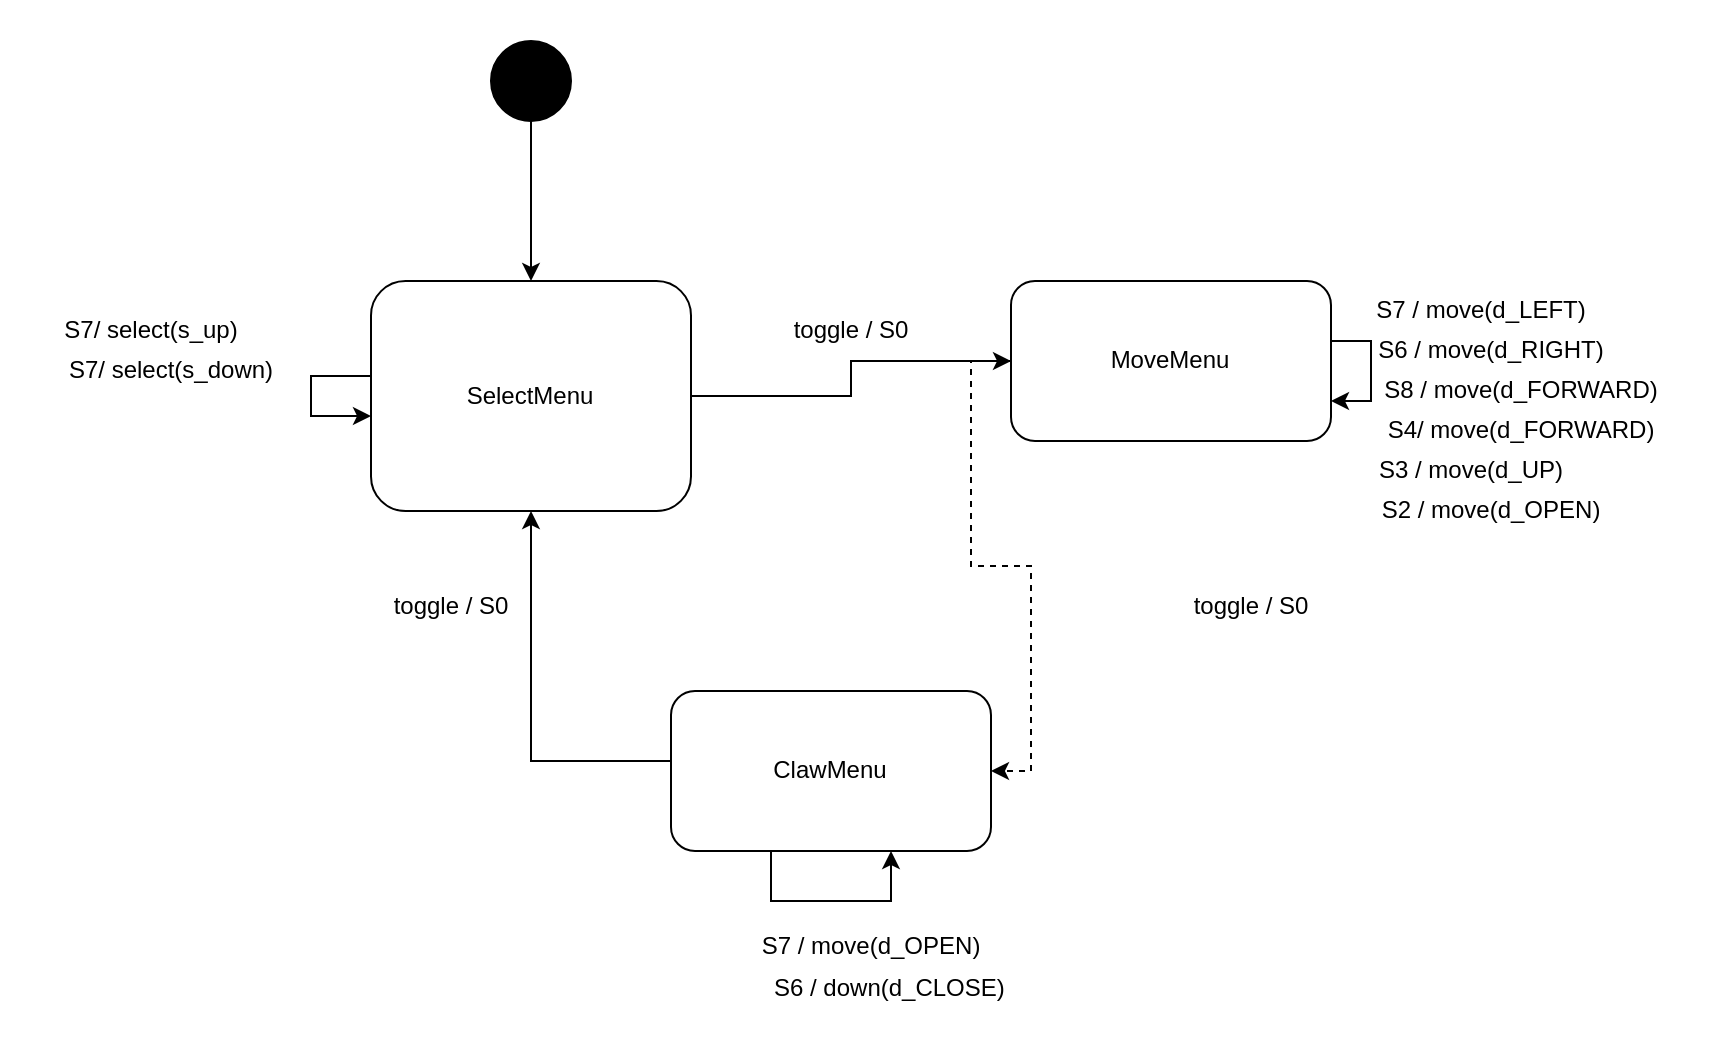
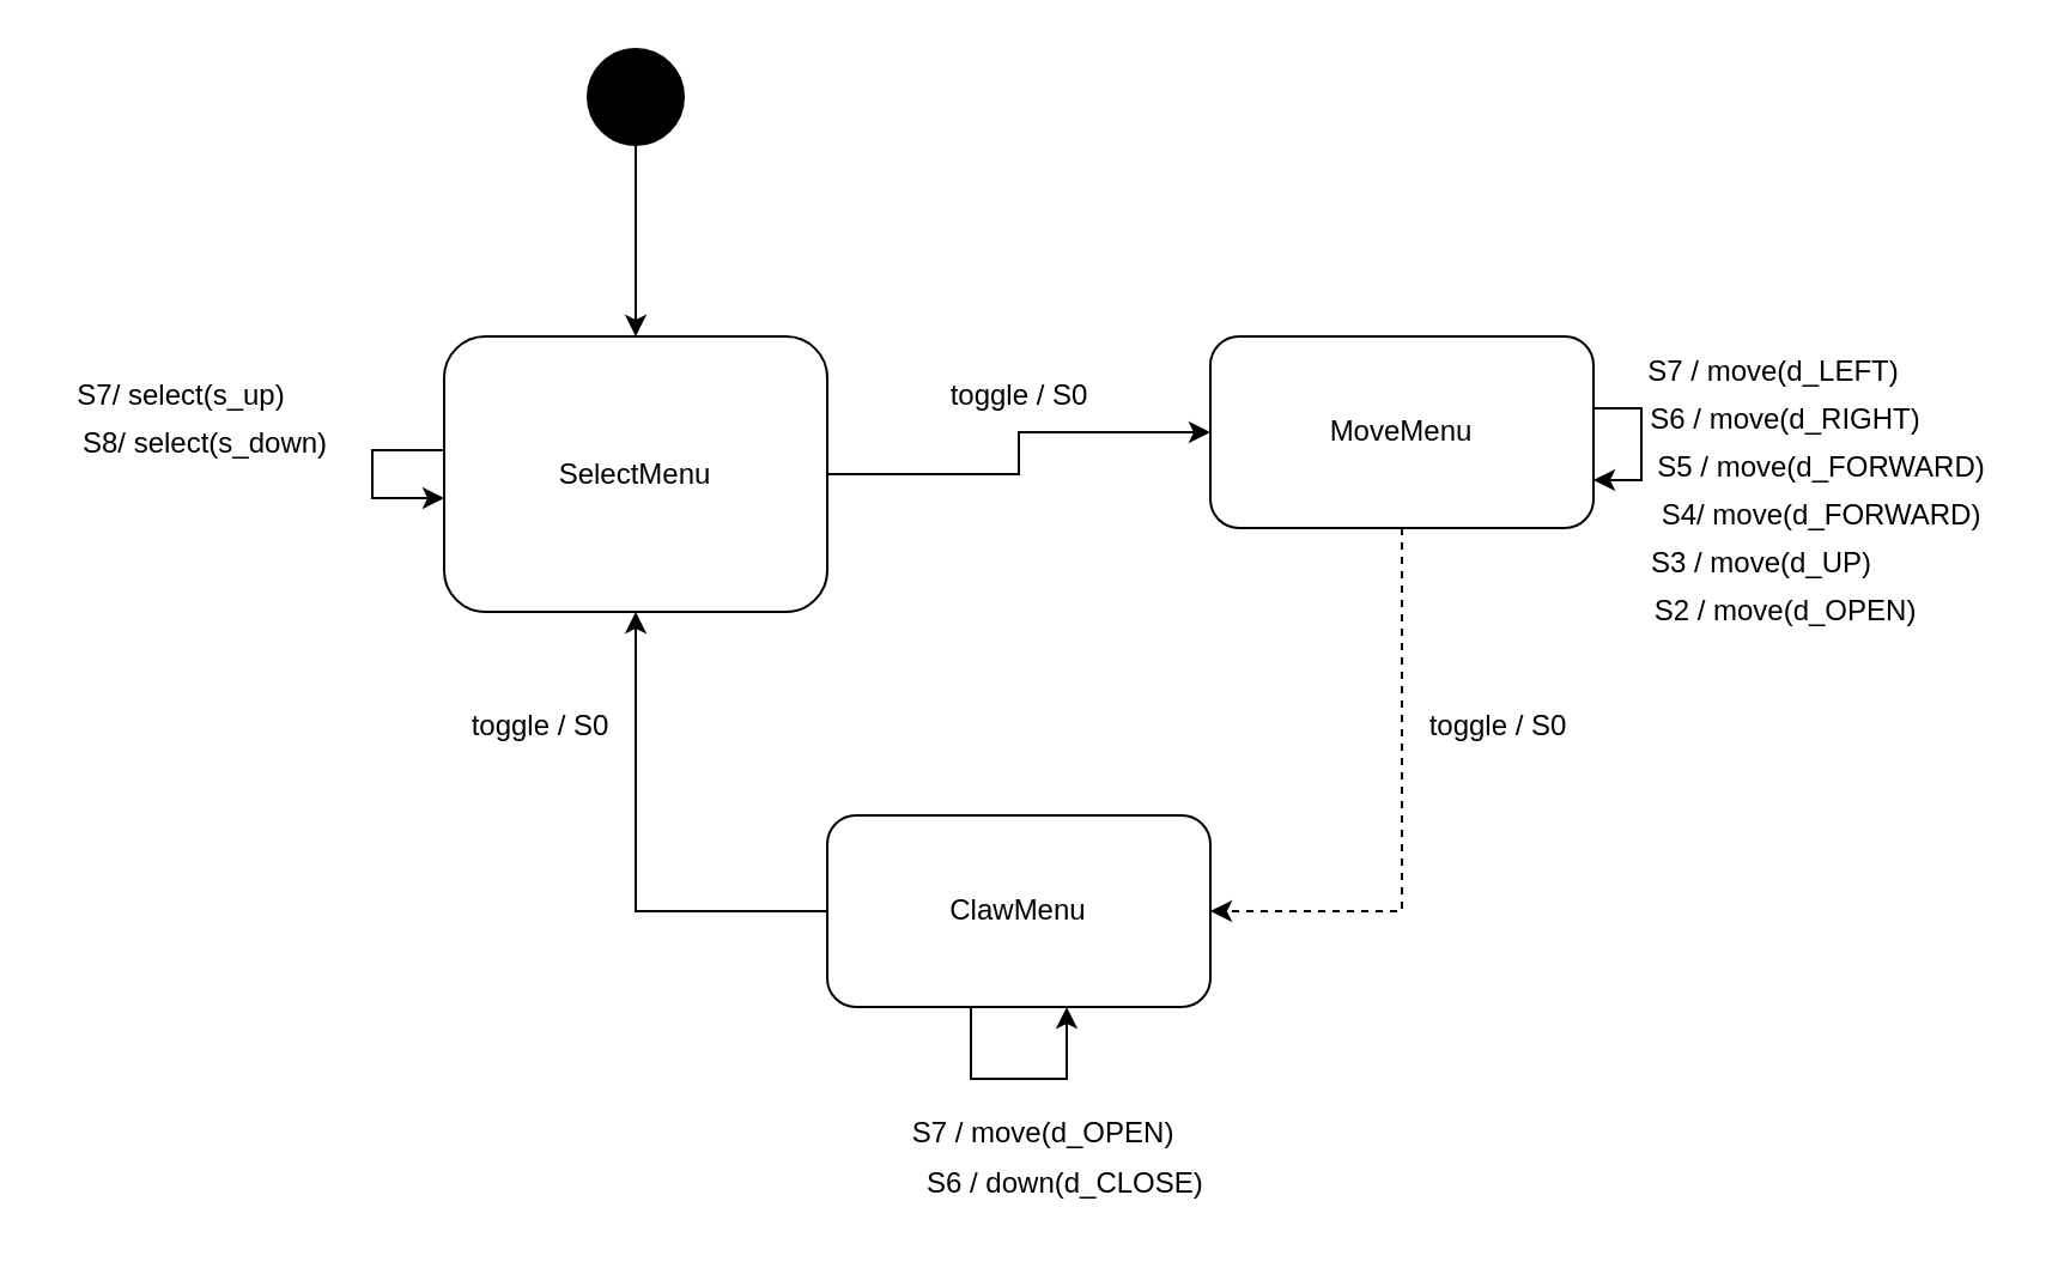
- <mxCell id="18" value="S7/ select(s_down)" style="text;html=1;align=center;verticalAlign=middle;resizable=0;points=[];autosize=1;strokeColor=none;fillColor=none;" vertex="1" parent="1"><mxGeometry x="20" y="170" width="130" height="30" as="geometry" /></mxCell>
+ <mxCell id="18" value="S8/ select(s_down)" style="text;html=1;align=center;verticalAlign=middle;resizable=0;points=[];autosize=1;strokeColor=none;fillColor=none;" vertex="1" parent="1"><mxGeometry x="20" y="170" width="130" height="30" as="geometry" /></mxCell>
- <mxCell id="20" value="S8 / move(d_FORWARD)" style="text;html=1;align=center;verticalAlign=middle;resizable=0;points=[];autosize=1;strokeColor=none;fillColor=none;" vertex="1" parent="1"><mxGeometry x="680" y="180" width="160" height="30" as="geometry" /></mxCell>
+ <mxCell id="20" value="S5 / move(d_FORWARD)" style="text;html=1;align=center;verticalAlign=middle;resizable=0;points=[];autosize=1;strokeColor=none;fillColor=none;" vertex="1" parent="1"><mxGeometry x="680" y="180" width="160" height="30" as="geometry" /></mxCell>
- <mxCell id="7" value="ClawMenu" style="shape=rect;html=1;rounded=1;whiteSpace=wrap;align=center;" vertex="1" parent="1"><mxGeometry x="335" y="345" width="160" height="80" as="geometry" /></mxCell>
+ <mxCell id="7" value="ClawMenu" style="shape=rect;html=1;rounded=1;whiteSpace=wrap;align=center;" vertex="1" parent="1"><mxGeometry x="345" y="340" width="160" height="80" as="geometry" /></mxCell>
